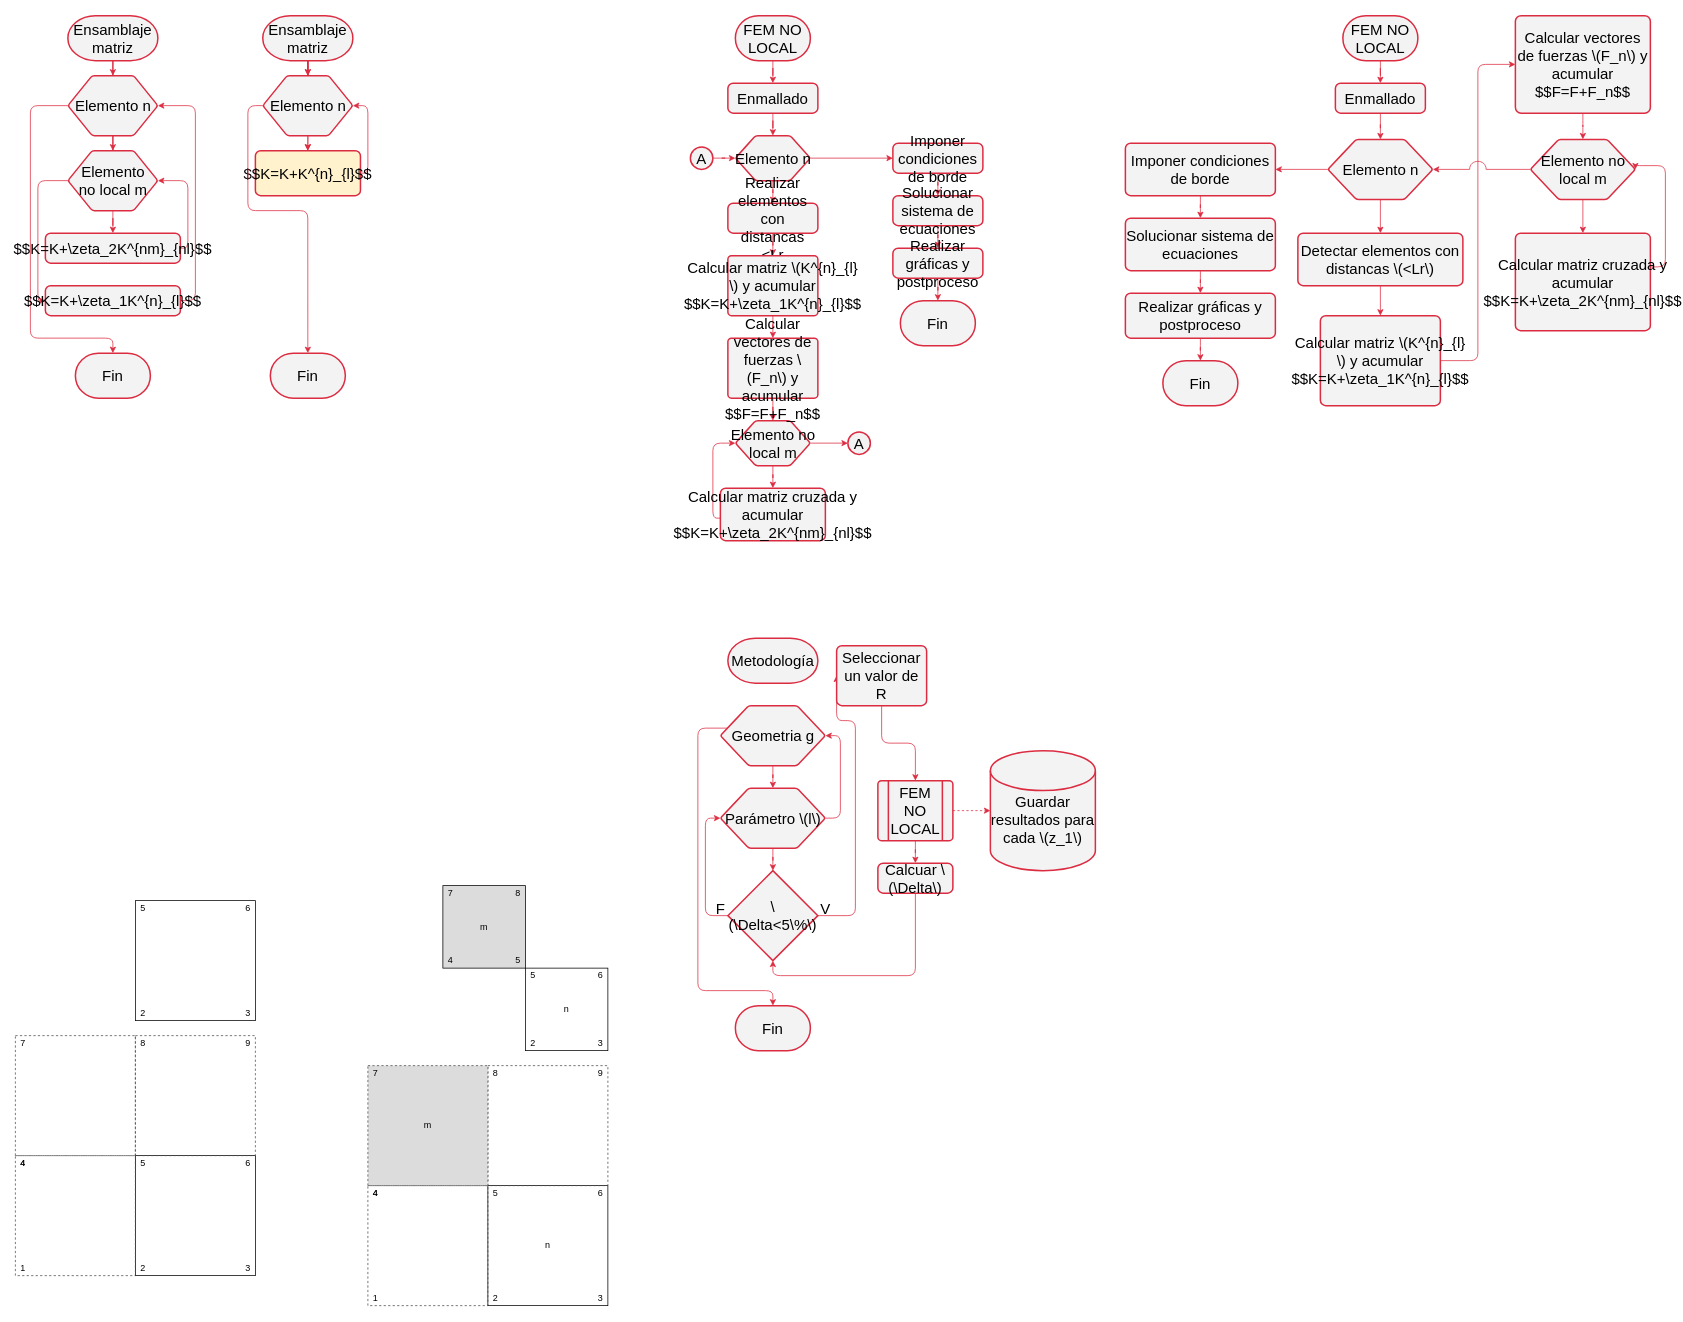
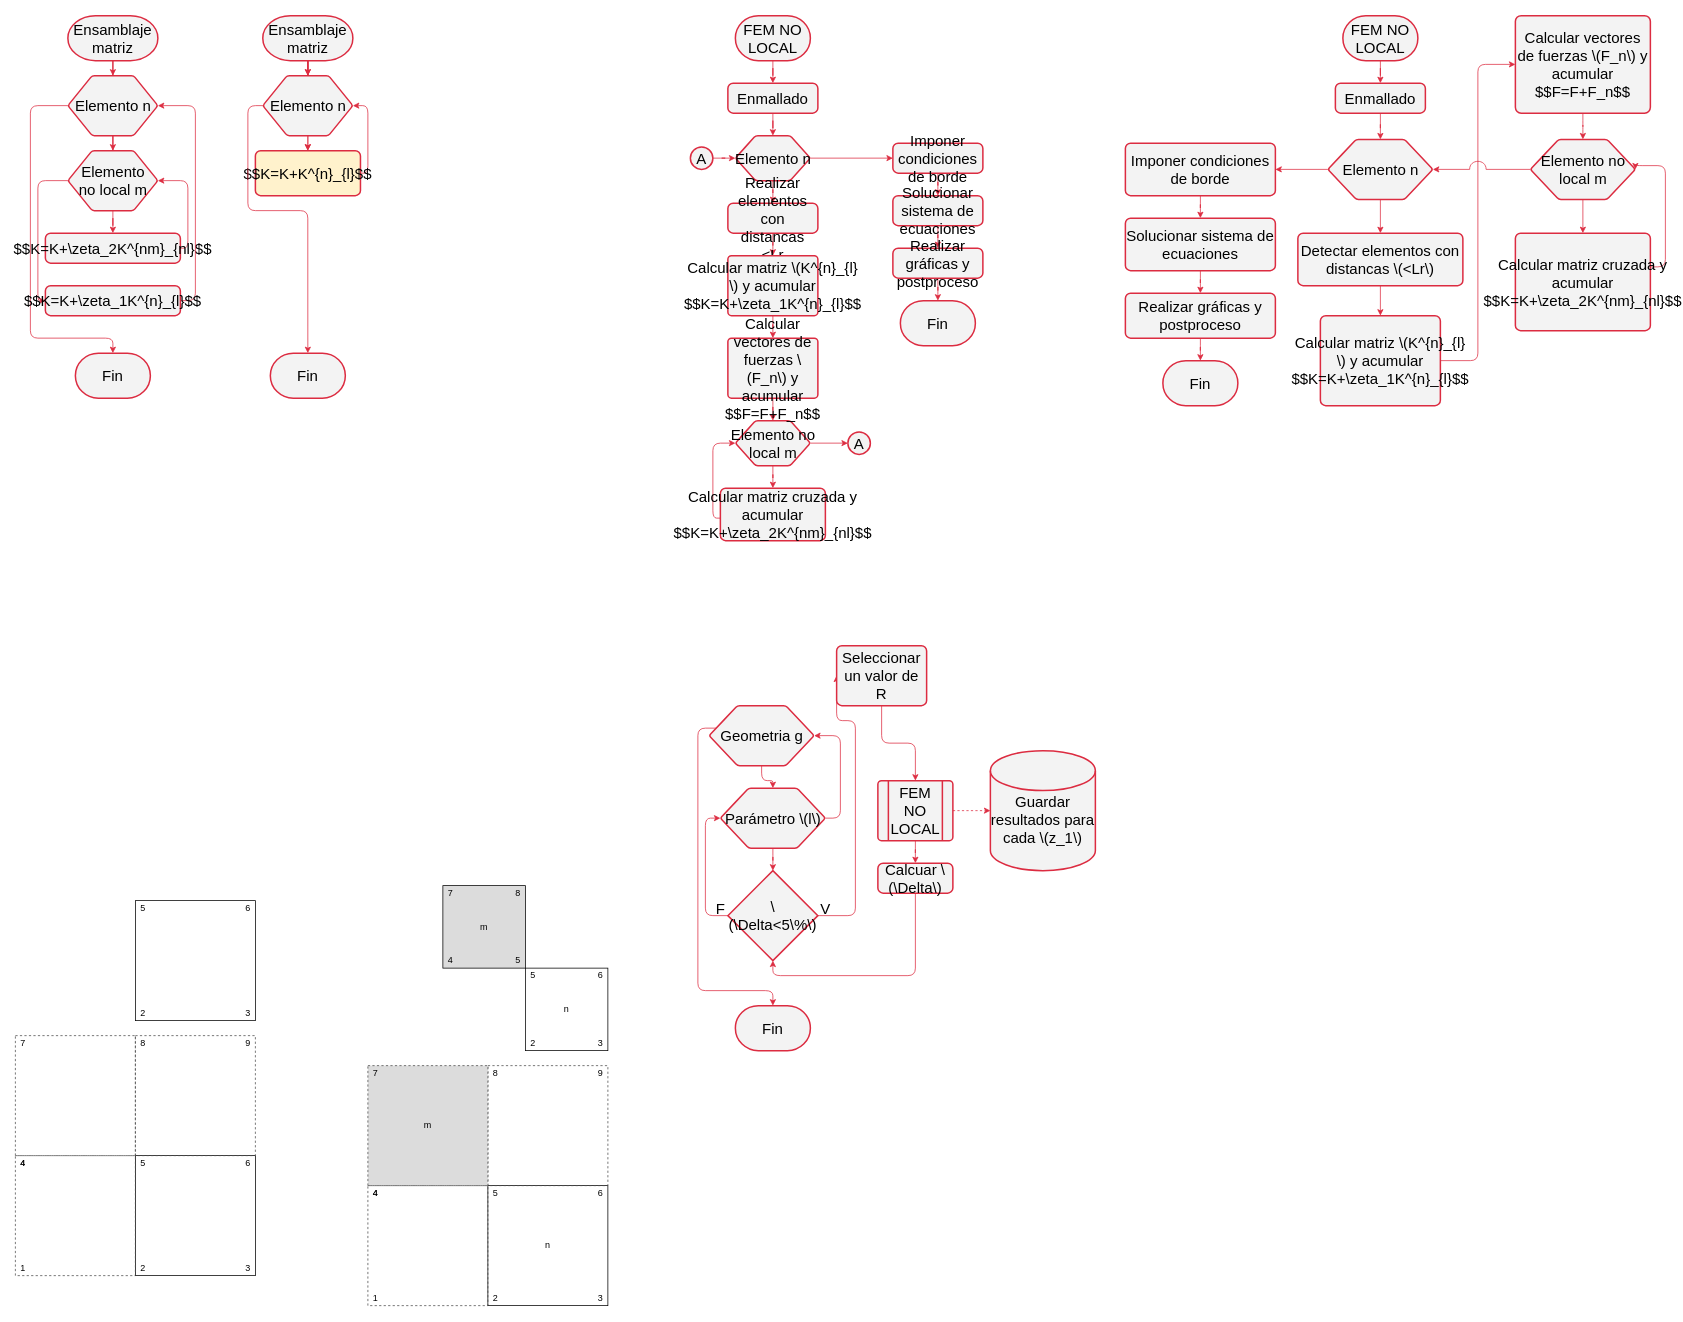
- <mxCell id="99" value="Metodología" style="strokeWidth=2;html=1;shape=mxgraph.flowchart.terminator;whiteSpace=wrap;fontSize=20;strokeColor=#DC2C41;fillColor=#F3F3F3;" parent="1" vertex="1"><mxGeometry x="970" y="850" width="120" height="60" as="geometry" /></mxCell>
- <mxCell id="98" value="Geometria g" style="verticalLabelPosition=middle;verticalAlign=middle;html=1;shape=hexagon;perimeter=hexagonPerimeter2;arcSize=6;size=0.27;labelPosition=center;align=center;perimeterSpacing=0;rounded=1;strokeWidth=2;fontSize=20;strokeColor=#DC2C41;fillColor=#F3F3F3;" parent="1" vertex="1"><mxGeometry x="960" y="940" width="140" height="80" as="geometry" /></mxCell>
+ <mxCell id="98" value="Geometria g" style="verticalLabelPosition=middle;verticalAlign=middle;html=1;shape=hexagon;perimeter=hexagonPerimeter2;arcSize=6;size=0.27;labelPosition=center;align=center;perimeterSpacing=0;rounded=1;strokeWidth=2;fontSize=20;strokeColor=#DC2C41;fillColor=#F3F3F3;" parent="1" vertex="1"><mxGeometry x="945" y="940" width="140" height="80" as="geometry" /></mxCell>
